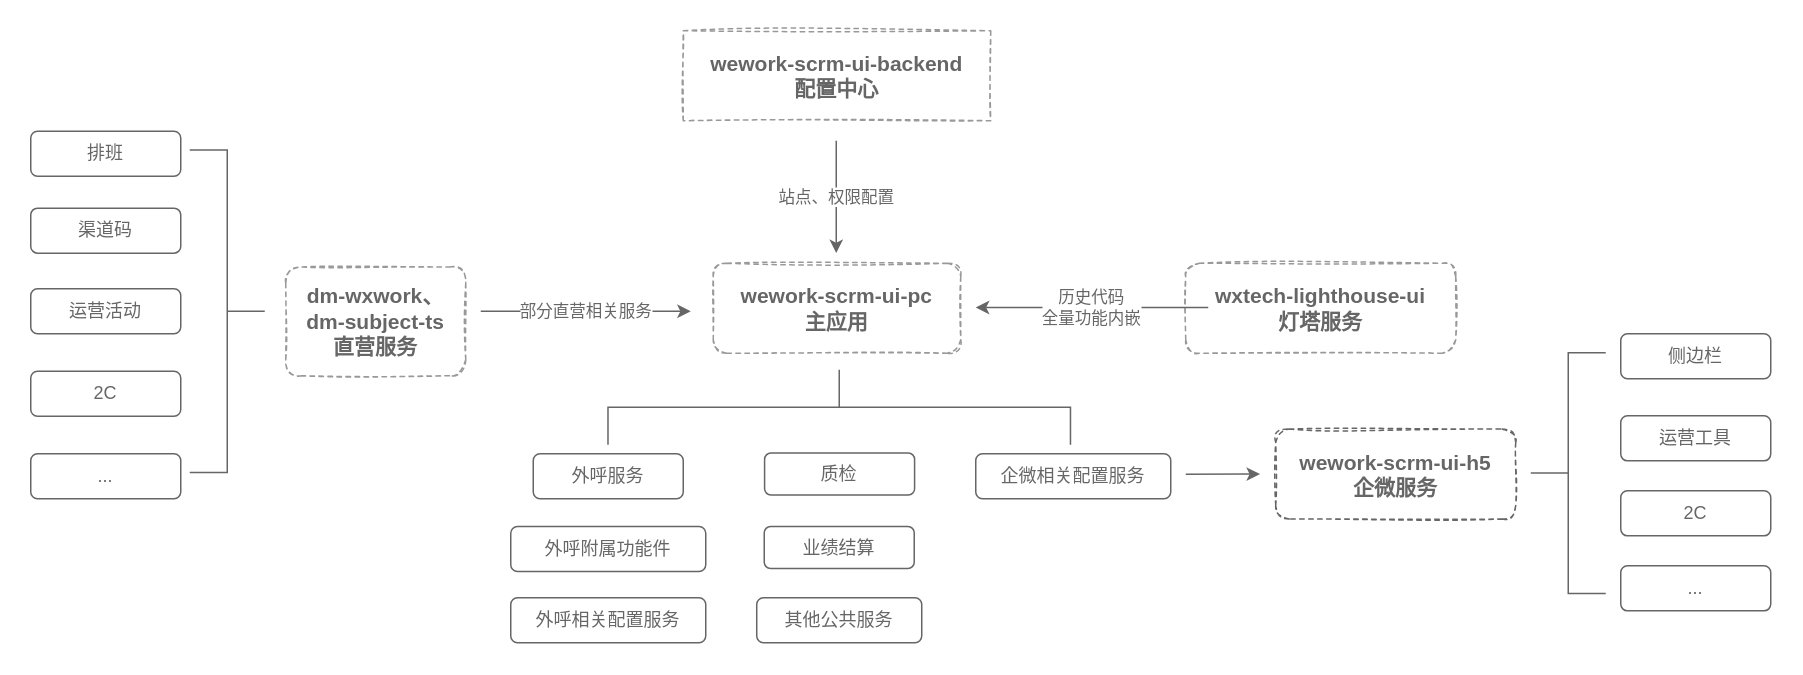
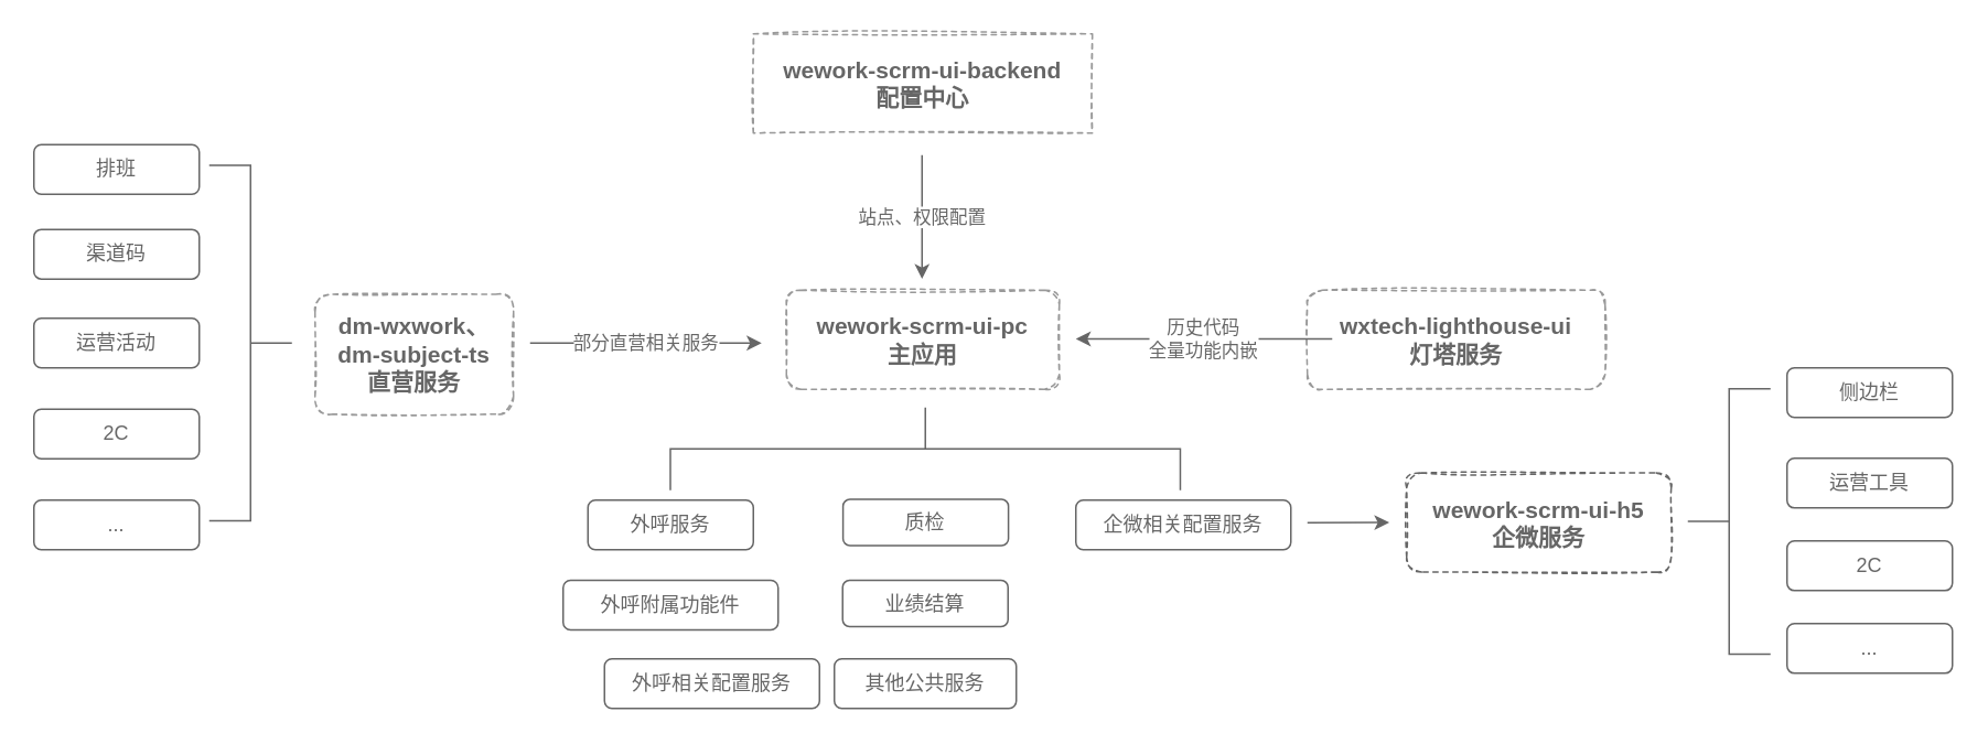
- <mxCell id="24" value="外呼相关配置服务" style="text;html=1;whiteSpace=wrap;verticalAlign=middle;overflow=hidden;strokeColor=#666;rounded=1;align=center;fontColor=#666;" parent="1" vertex="1"><mxGeometry x="340" y="398" width="130" height="30" as="geometry" /></mxCell>
+ <mxCell id="24" value="外呼相关配置服务" style="text;html=1;whiteSpace=wrap;verticalAlign=middle;overflow=hidden;strokeColor=#666;rounded=1;align=center;fontColor=#666;" parent="1" vertex="1"><mxGeometry x="365" y="398" width="130" height="30" as="geometry" /></mxCell>
